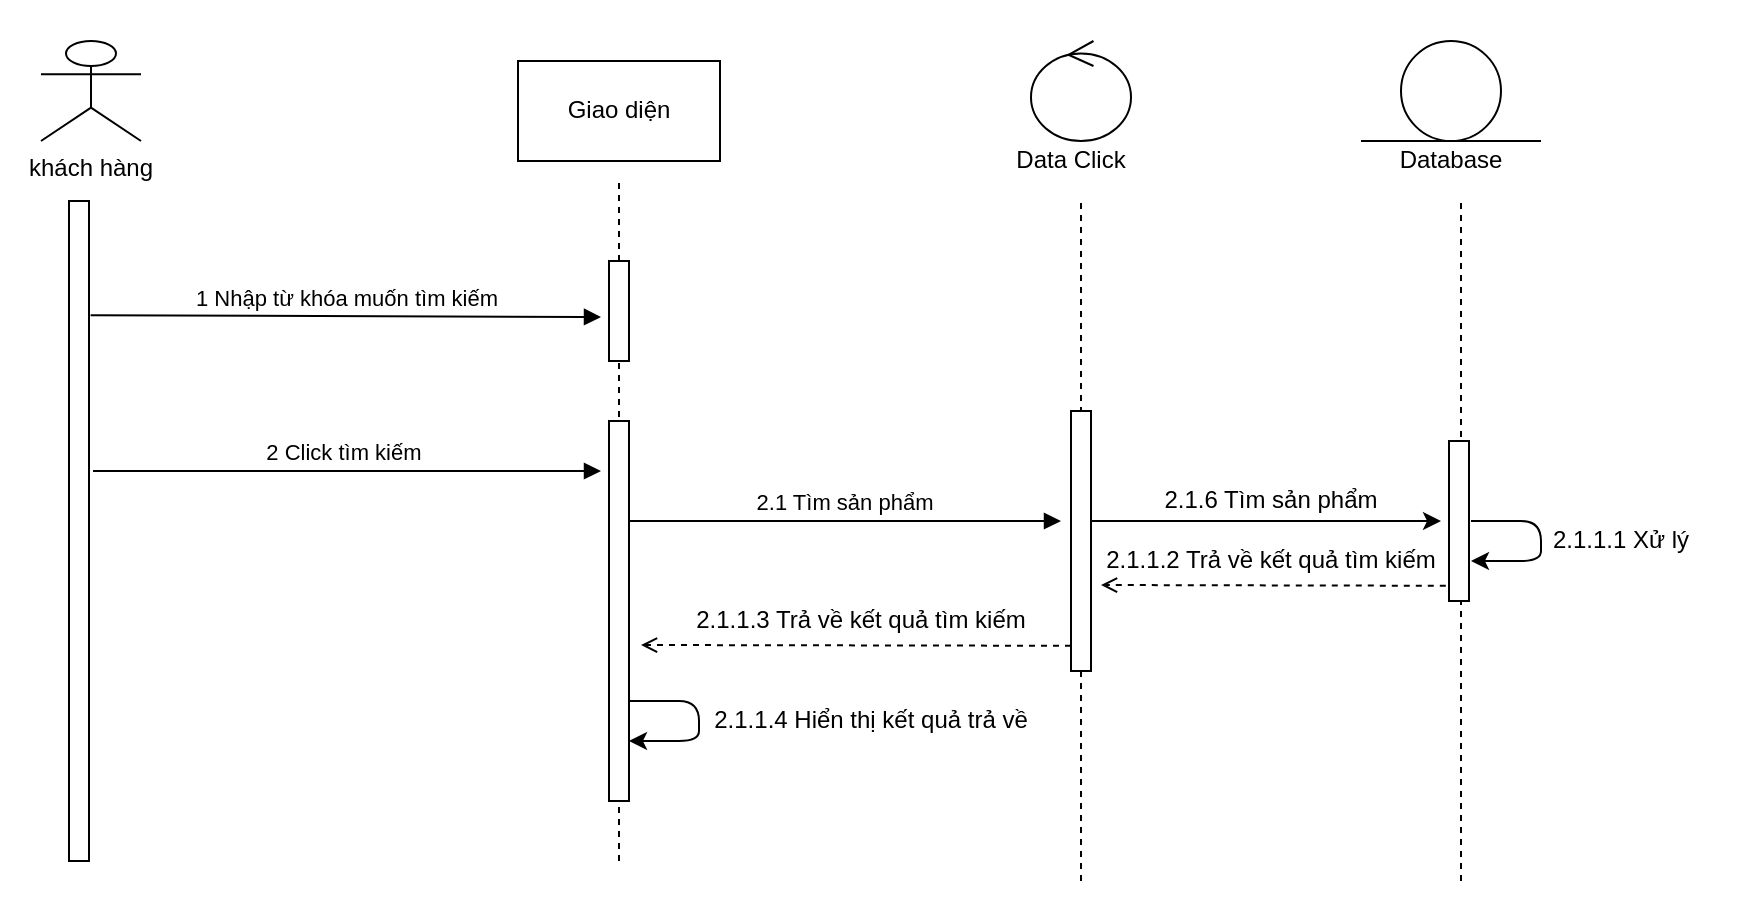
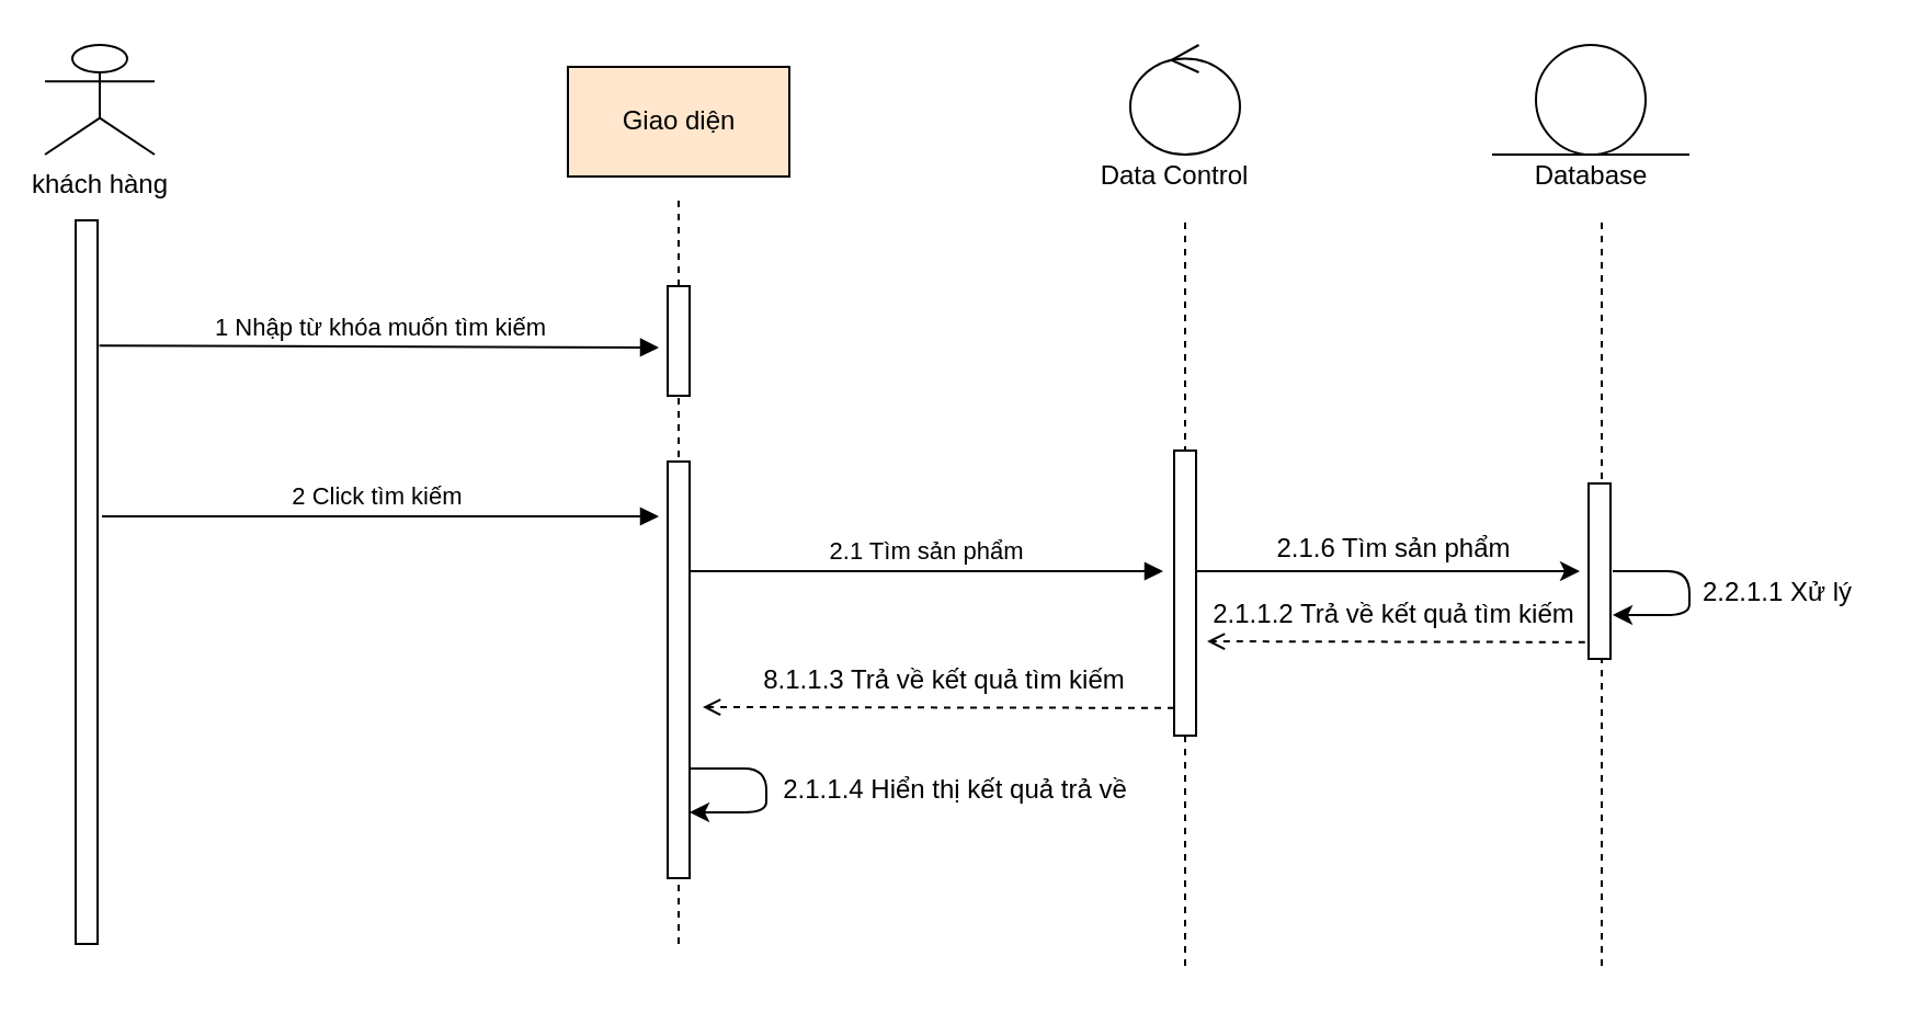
- <mxCell id="7" value="Giao diện" style="rounded=0;whiteSpace=wrap;html=1;" parent="1" vertex="1"><mxGeometry x="258.5" y="30" width="101" height="50" as="geometry" /></mxCell>
+ <mxCell id="7" value="Giao diện" style="rounded=0;whiteSpace=wrap;html=1;fillColor=#ffe6cc;" parent="1" vertex="1"><mxGeometry x="258.5" y="30" width="101" height="50" as="geometry" /></mxCell>
- <mxCell id="9" value="Data Click" style="text;html=1;align=center;verticalAlign=middle;resizable=0;points=[];autosize=1;strokeColor=none;" parent="1" vertex="1"><mxGeometry x="495" y="70" width="80" height="20" as="geometry" /></mxCell>
+ <mxCell id="9" value="Data Control" style="text;html=1;align=center;verticalAlign=middle;resizable=0;points=[];autosize=1;strokeColor=none;" parent="1" vertex="1"><mxGeometry x="495" y="70" width="80" height="20" as="geometry" /></mxCell>
- <mxCell id="27" value="2.1.1.1 Xử lý" style="text;html=1;align=center;verticalAlign=middle;resizable=0;points=[];autosize=1;strokeColor=none;" parent="1" vertex="1"><mxGeometry x="770" y="260" width="80" height="20" as="geometry" /></mxCell>
+ <mxCell id="27" value="2.2.1.1 Xử lý" style="text;html=1;align=center;verticalAlign=middle;resizable=0;points=[];autosize=1;strokeColor=none;" parent="1" vertex="1"><mxGeometry x="770" y="260" width="80" height="20" as="geometry" /></mxCell>
- <mxCell id="25" value="2.1.1.3 Trả về kết quả tìm kiếm" style="text;html=1;align=center;verticalAlign=middle;resizable=0;points=[];autosize=1;strokeColor=none;" parent="1" vertex="1"><mxGeometry x="339.5" y="300" width="180" height="20" as="geometry" /></mxCell>
+ <mxCell id="25" value="8.1.1.3 Trả về kết quả tìm kiếm" style="text;html=1;align=center;verticalAlign=middle;resizable=0;points=[];autosize=1;strokeColor=none;" parent="1" vertex="1"><mxGeometry x="339.5" y="300" width="180" height="20" as="geometry" /></mxCell>
